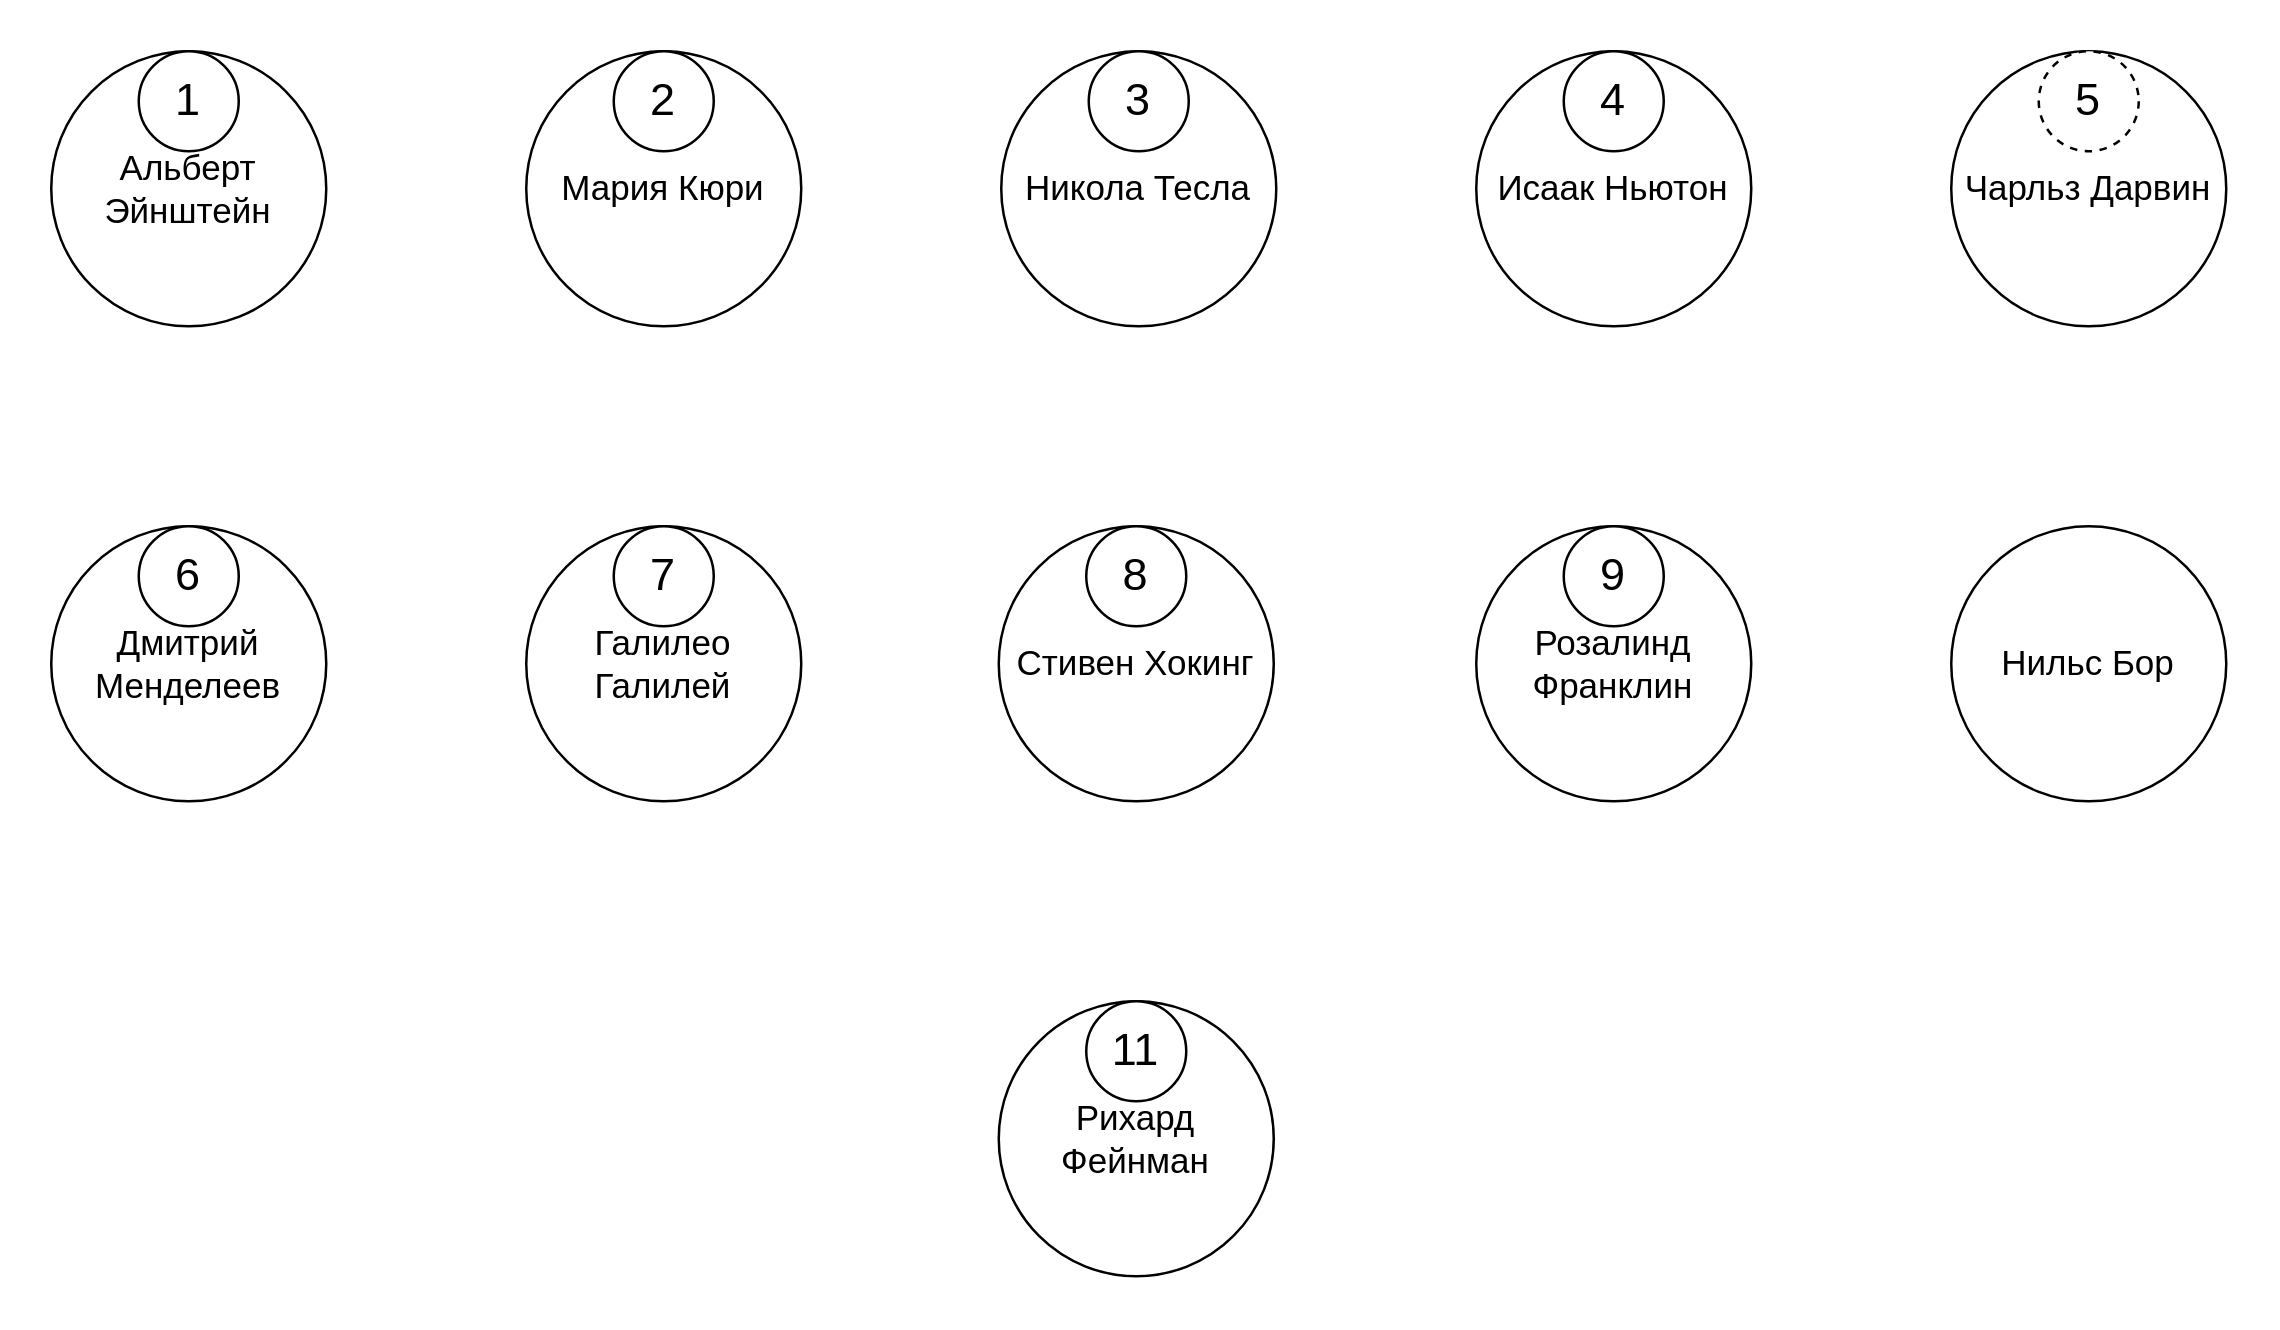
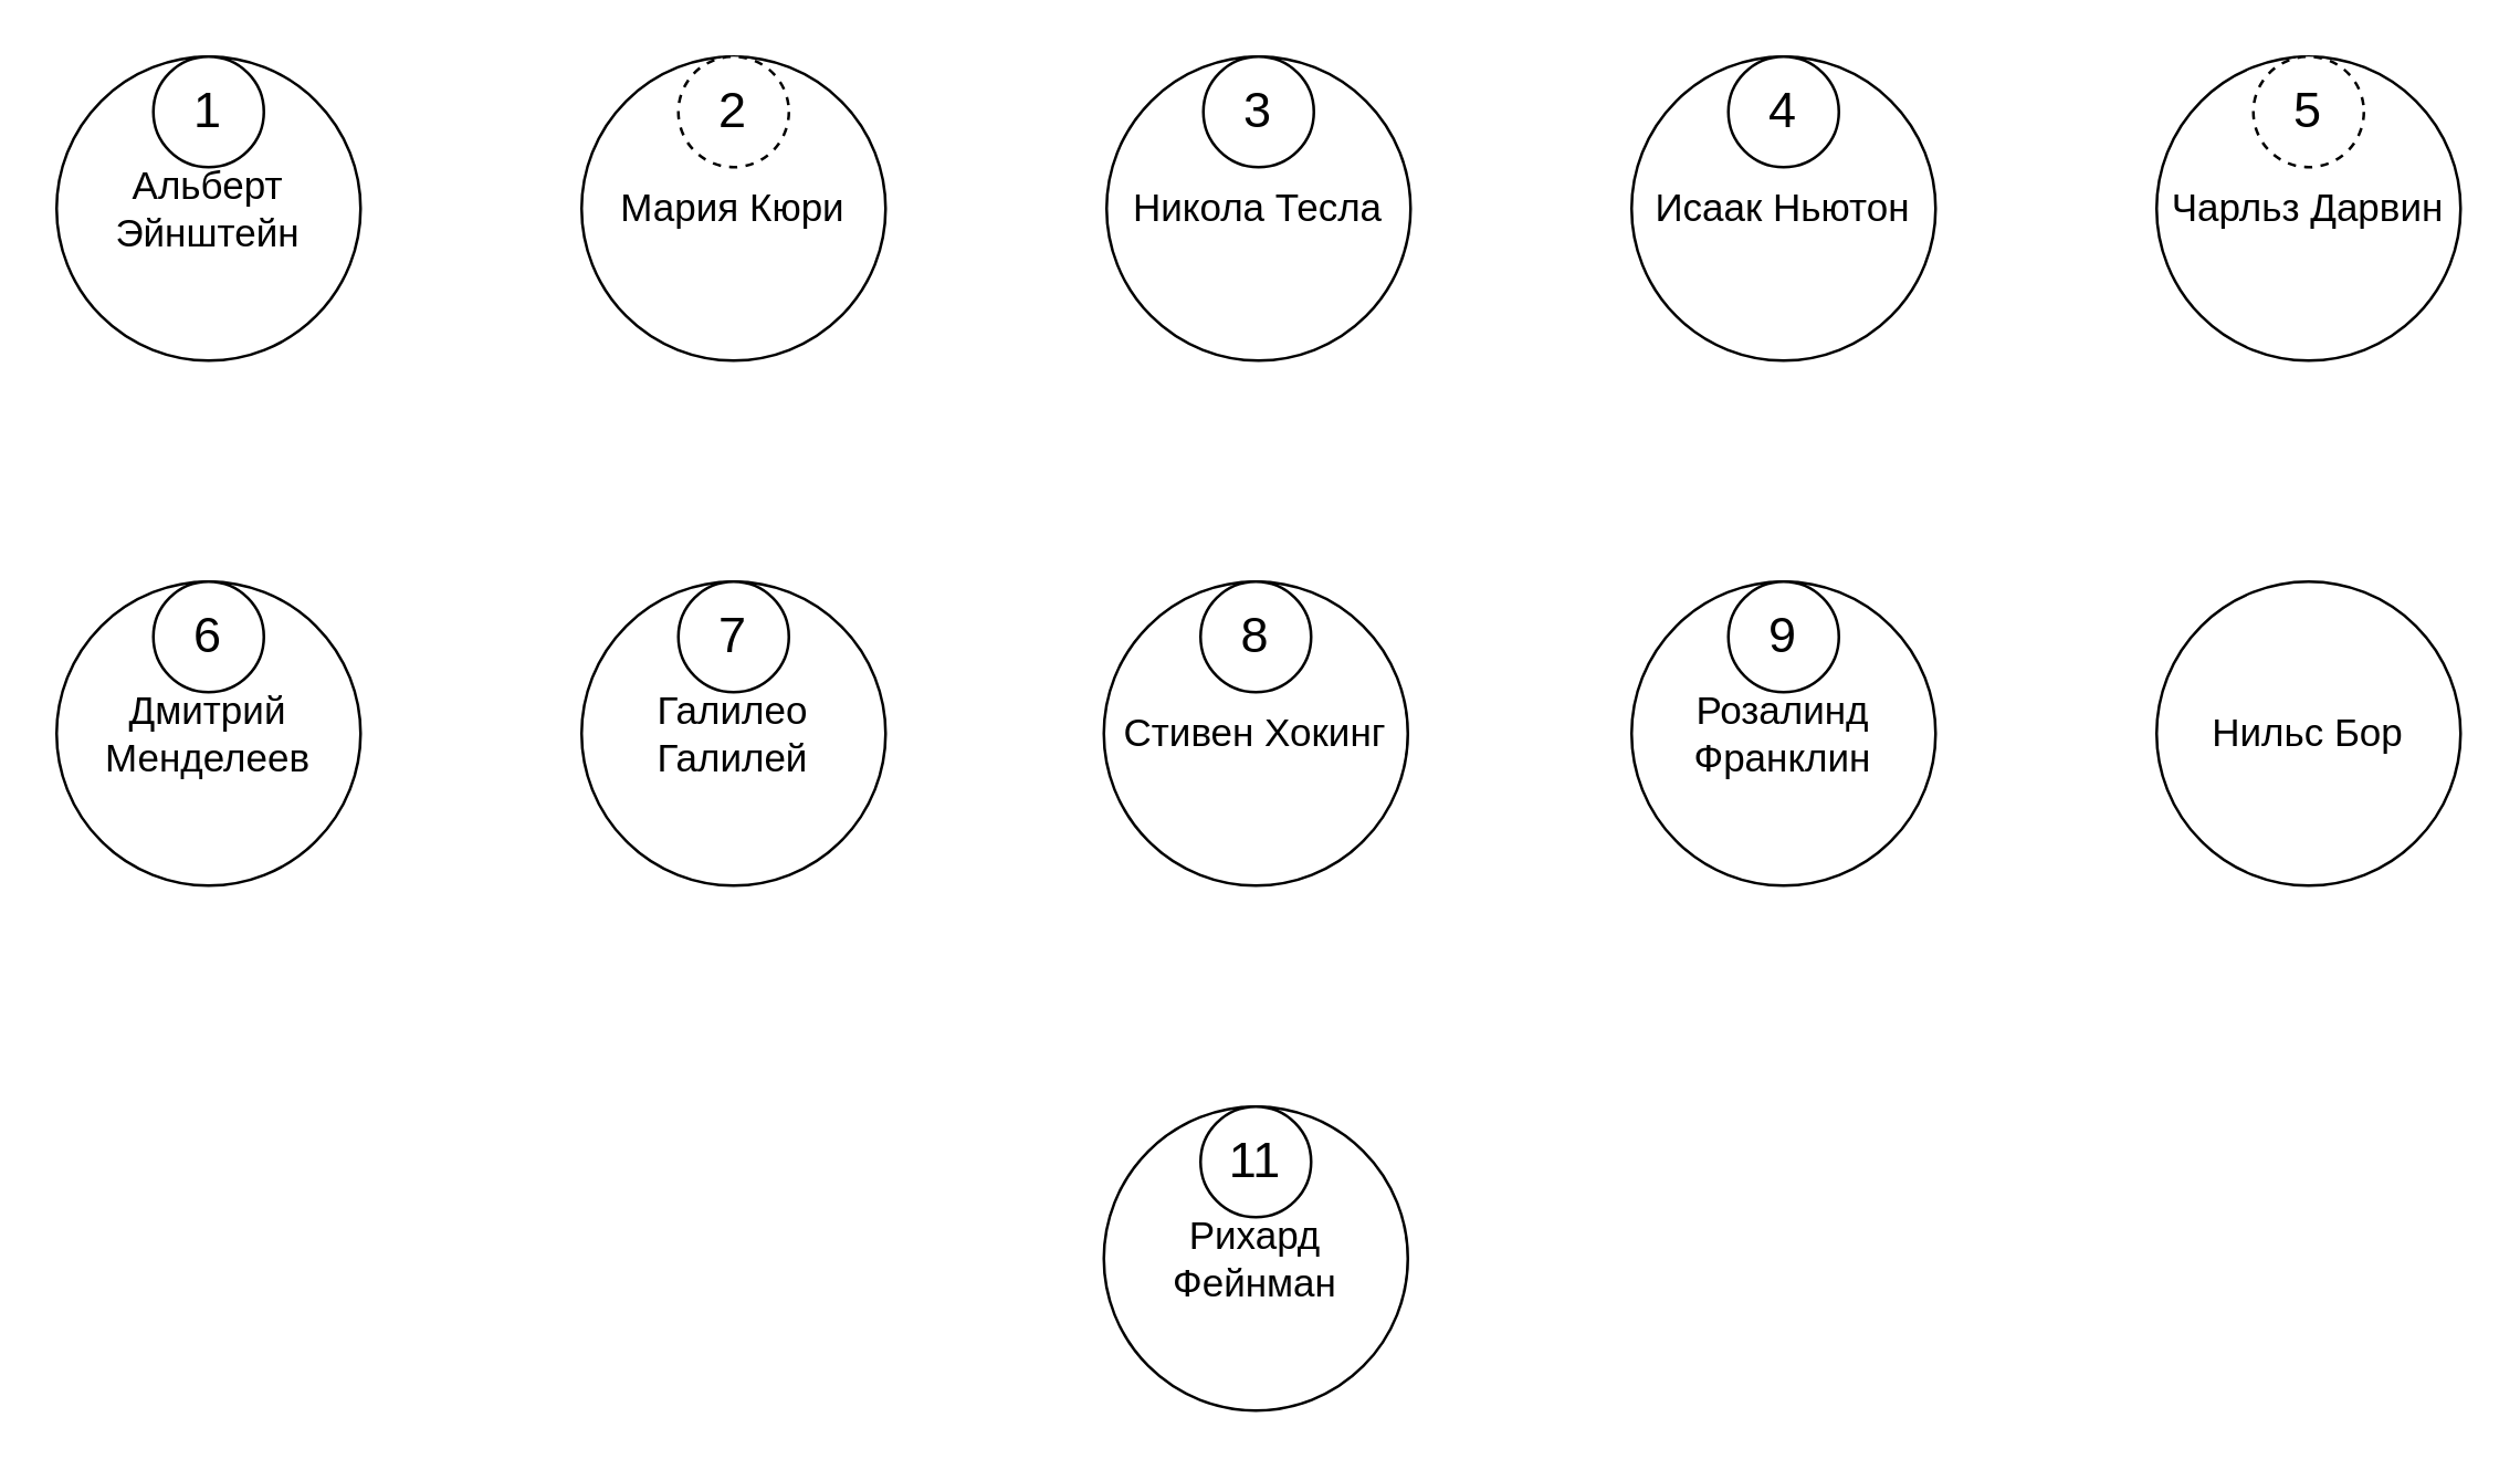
- <mxCell id="28" value="&lt;font style=&quot;font-size: 18px;&quot;&gt;2&lt;/font&gt;" style="ellipse;whiteSpace=wrap;html=1;aspect=fixed;" vertex="1" parent="26"><mxGeometry x="35" width="40" height="40" as="geometry" /></mxCell>
+ <mxCell id="28" value="&lt;font style=&quot;font-size: 18px;&quot;&gt;2&lt;/font&gt;" style="ellipse;whiteSpace=wrap;html=1;aspect=fixed;dashed=1;" vertex="1" parent="26"><mxGeometry x="35" width="40" height="40" as="geometry" /></mxCell>
